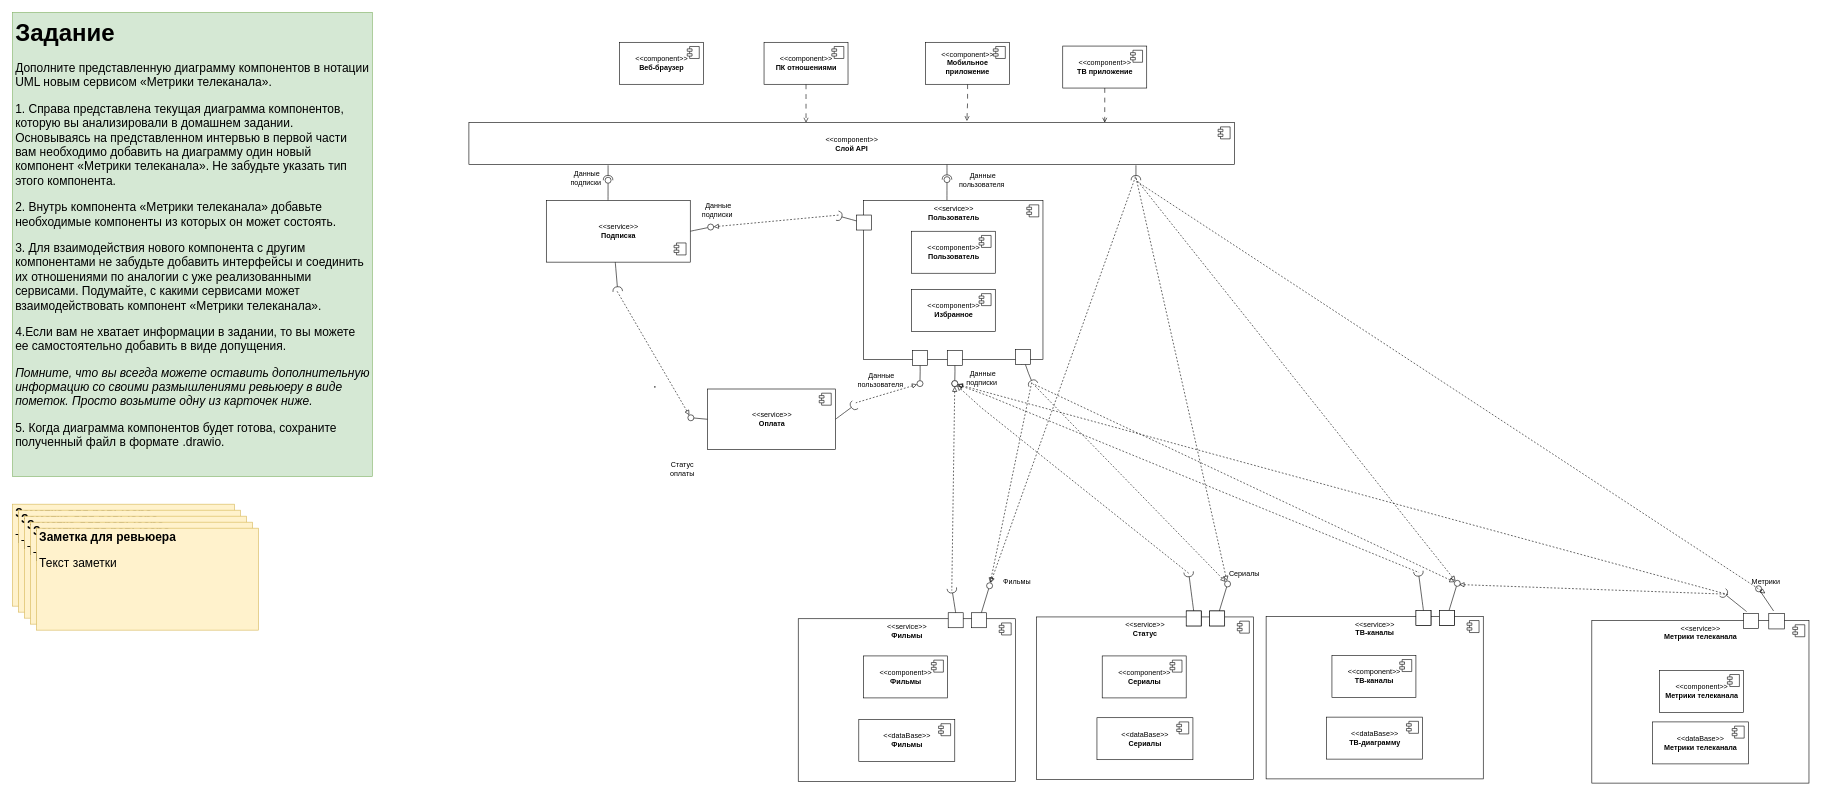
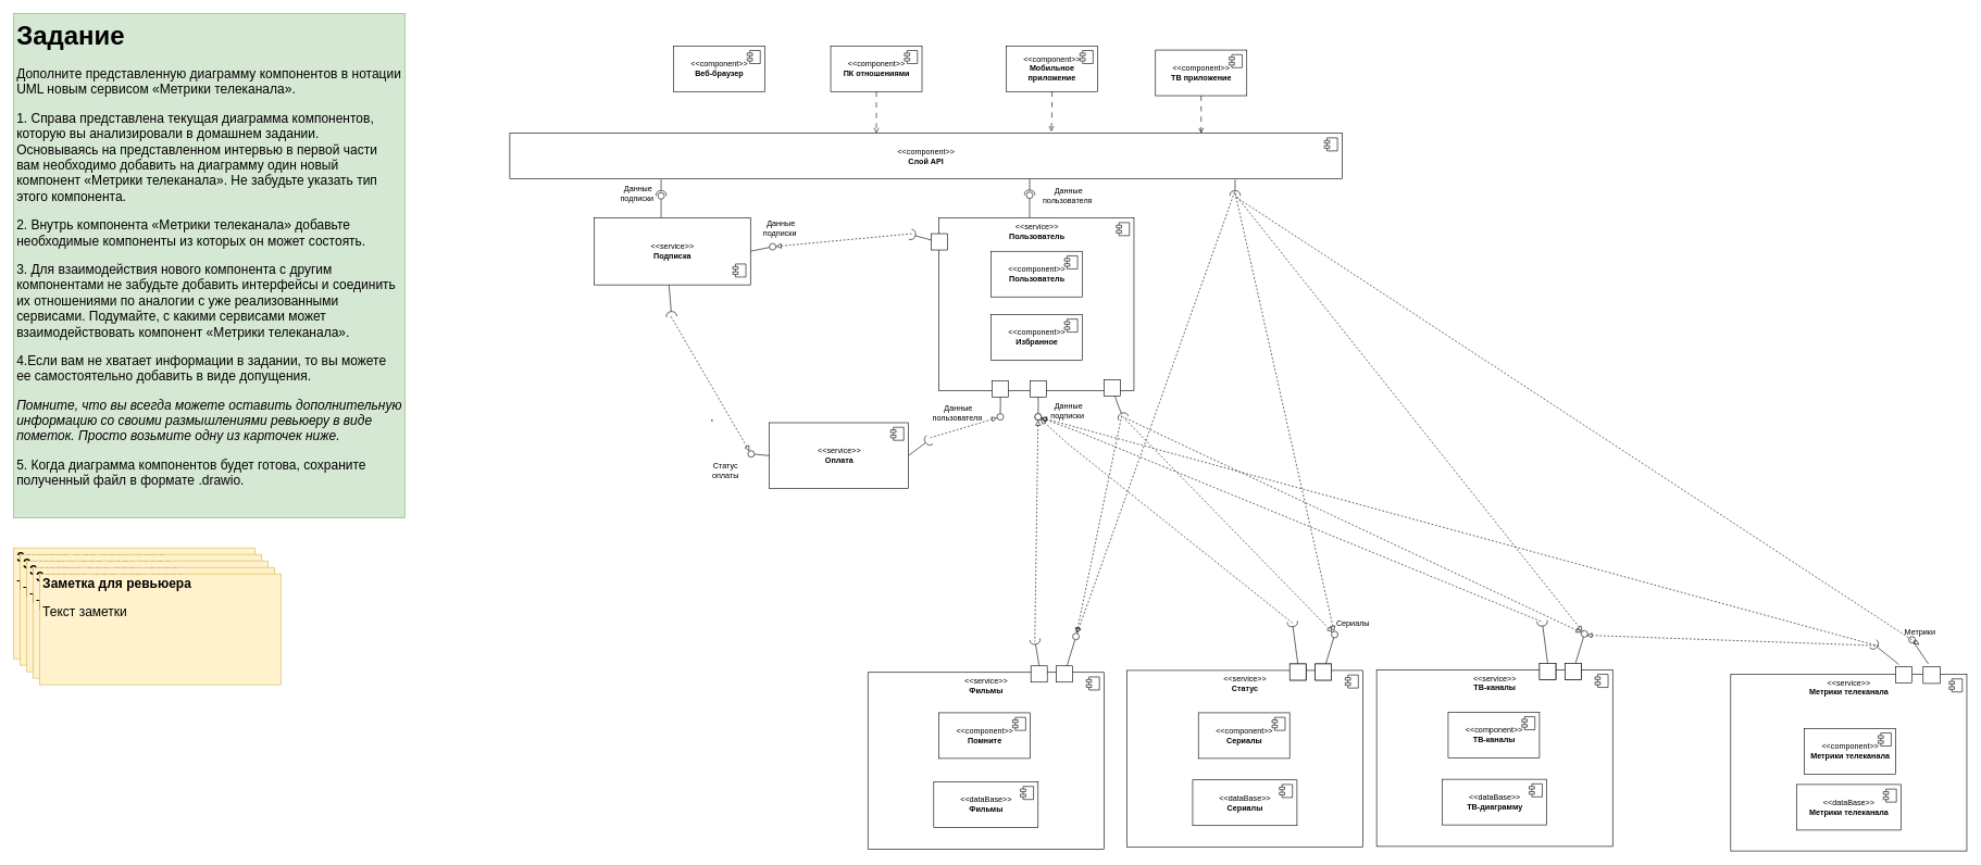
- <mxCell id="36" value="Статус&lt;br&gt;оплаты" style="text;html=1;strokeColor=none;fillColor=none;align=center;verticalAlign=middle;whiteSpace=wrap;rounded=0;" parent="1" vertex="1"><mxGeometry x="1107" y="766" width="60" height="30" as="geometry" /></mxCell>
+ <mxCell id="36" value="Статус&lt;br&gt;оплаты" style="text;html=1;strokeColor=none;fillColor=none;align=center;verticalAlign=middle;whiteSpace=wrap;rounded=0;" parent="1" vertex="1"><mxGeometry x="1082" y="706" width="60" height="30" as="geometry" /></mxCell>
- <mxCell id="48" value="Фильмы" style="text;html=1;strokeColor=none;fillColor=none;align=center;verticalAlign=middle;whiteSpace=wrap;rounded=0;" parent="1" vertex="1"><mxGeometry x="1665" y="954" width="60" height="30" as="geometry" /></mxCell>
- <mxCell id="49" value="&amp;lt;&amp;lt;component&amp;gt;&amp;gt;&lt;br&gt;&lt;b&gt;Фильмы&lt;/b&gt;" style="html=1;dropTarget=0;" parent="1" vertex="1"><mxGeometry x="1439" y="1093" width="140" height="70" as="geometry" /></mxCell>
+ <mxCell id="49" value="&amp;lt;&amp;lt;component&amp;gt;&amp;gt;&lt;br&gt;&lt;b&gt;Помните&lt;/b&gt;" style="html=1;dropTarget=0;" parent="1" vertex="1"><mxGeometry x="1439" y="1093" width="140" height="70" as="geometry" /></mxCell>
